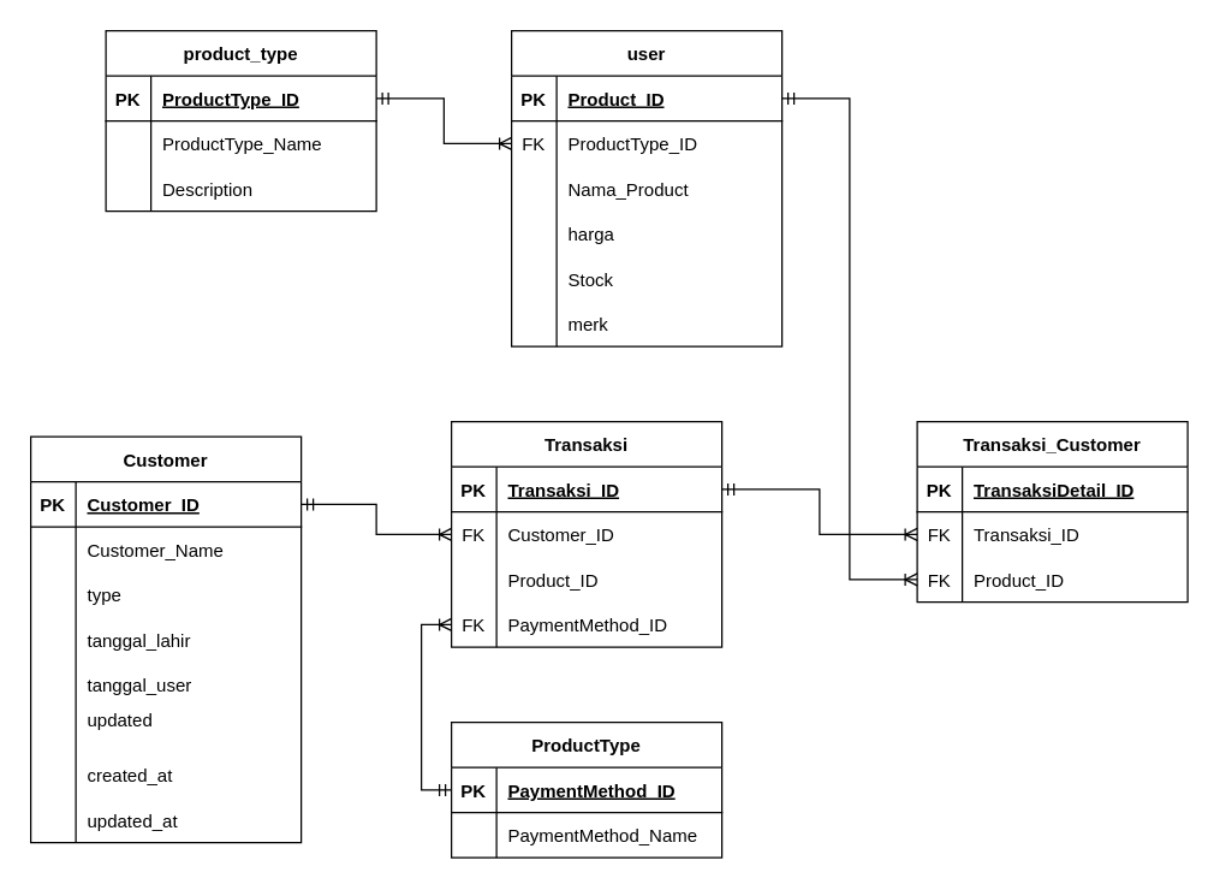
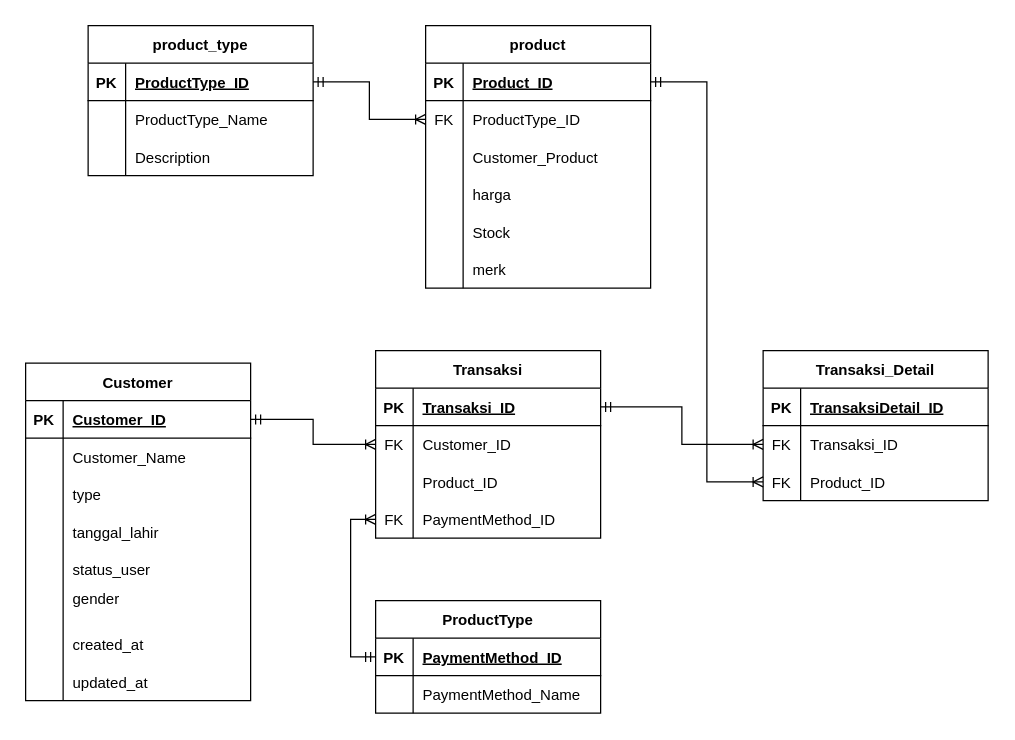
- <mxCell id="12" value="user" style="shape=table;startSize=30;container=1;collapsible=1;childLayout=tableLayout;fixedRows=1;rowLines=0;fontStyle=1;align=center;resizeLast=1;" vertex="1" parent="1"><mxGeometry x="340" y="20" width="180" height="210" as="geometry" /></mxCell>
+ <mxCell id="12" value="product" style="shape=table;startSize=30;container=1;collapsible=1;childLayout=tableLayout;fixedRows=1;rowLines=0;fontStyle=1;align=center;resizeLast=1;" vertex="1" parent="1"><mxGeometry x="340" y="20" width="180" height="210" as="geometry" /></mxCell>
- <mxCell id="21" value="Nama_Product" style="shape=partialRectangle;connectable=0;fillColor=none;top=0;left=0;bottom=0;right=0;align=left;spacingLeft=6;overflow=hidden;" vertex="1" parent="19"><mxGeometry x="30" width="150" height="30" as="geometry"><mxRectangle width="150" height="30" as="alternateBounds" /></mxGeometry></mxCell>
+ <mxCell id="21" value="Customer_Product" style="shape=partialRectangle;connectable=0;fillColor=none;top=0;left=0;bottom=0;right=0;align=left;spacingLeft=6;overflow=hidden;" vertex="1" parent="19"><mxGeometry x="30" width="150" height="30" as="geometry"><mxRectangle width="150" height="30" as="alternateBounds" /></mxGeometry></mxCell>
- <mxCell id="69" value="Transaksi_Customer" style="shape=table;startSize=30;container=1;collapsible=1;childLayout=tableLayout;fixedRows=1;rowLines=0;fontStyle=1;align=center;resizeLast=1;" vertex="1" parent="1"><mxGeometry x="610" y="280" width="180" height="120" as="geometry" /></mxCell>
+ <mxCell id="69" value="Transaksi_Detail" style="shape=table;startSize=30;container=1;collapsible=1;childLayout=tableLayout;fixedRows=1;rowLines=0;fontStyle=1;align=center;resizeLast=1;" vertex="1" parent="1"><mxGeometry x="610" y="280" width="180" height="120" as="geometry" /></mxCell>
- <mxCell id="59" value="tanggal_user" style="shape=partialRectangle;connectable=0;fillColor=none;top=0;left=0;bottom=0;right=0;align=left;spacingLeft=6;overflow=hidden;" vertex="1" parent="57"><mxGeometry x="30" width="150" height="30" as="geometry"><mxRectangle width="150" height="30" as="alternateBounds" /></mxGeometry></mxCell>
+ <mxCell id="59" value="status_user" style="shape=partialRectangle;connectable=0;fillColor=none;top=0;left=0;bottom=0;right=0;align=left;spacingLeft=6;overflow=hidden;" vertex="1" parent="57"><mxGeometry x="30" width="150" height="30" as="geometry"><mxRectangle width="150" height="30" as="alternateBounds" /></mxGeometry></mxCell>
- <mxCell id="62" value="updated    &#10;" style="shape=partialRectangle;connectable=0;fillColor=none;top=0;left=0;bottom=0;right=0;align=left;spacingLeft=6;overflow=hidden;" vertex="1" parent="60"><mxGeometry x="30" width="150" height="30" as="geometry"><mxRectangle width="150" height="30" as="alternateBounds" /></mxGeometry></mxCell>
+ <mxCell id="62" value="gender    &#10;" style="shape=partialRectangle;connectable=0;fillColor=none;top=0;left=0;bottom=0;right=0;align=left;spacingLeft=6;overflow=hidden;" vertex="1" parent="60"><mxGeometry x="30" width="150" height="30" as="geometry"><mxRectangle width="150" height="30" as="alternateBounds" /></mxGeometry></mxCell>
